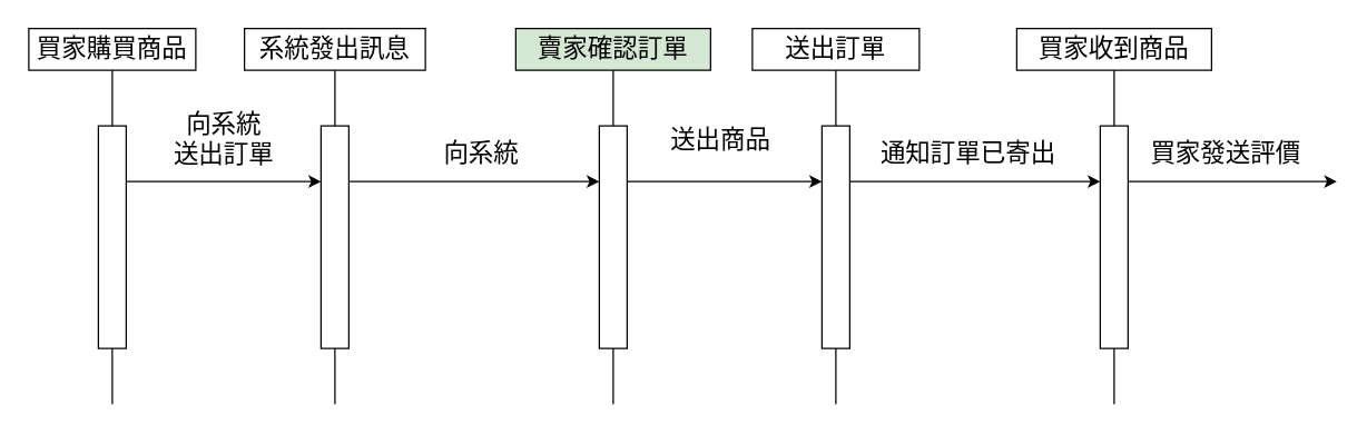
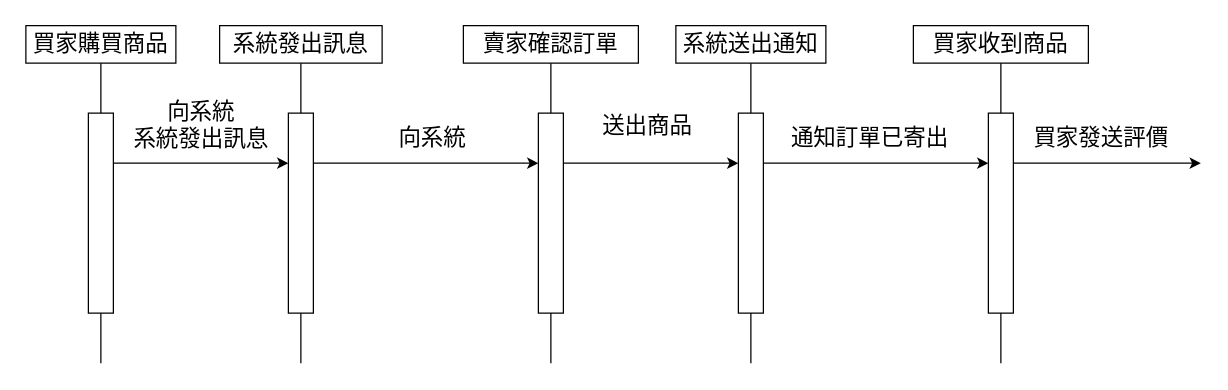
- <mxCell id="6" value="&lt;font style=&quot;font-size: 18px;&quot;&gt;賣家確認訂單&lt;/font&gt;" style="rounded=0;whiteSpace=wrap;html=1;fillColor=#d5e8d4;" vertex="1" parent="1"><mxGeometry x="370" y="20" width="140" height="30" as="geometry" /></mxCell>
+ <mxCell id="6" value="&lt;font style=&quot;font-size: 18px;&quot;&gt;賣家確認訂單&lt;/font&gt;" style="rounded=0;whiteSpace=wrap;html=1;" vertex="1" parent="1"><mxGeometry x="370" y="20" width="140" height="30" as="geometry" /></mxCell>
- <mxCell id="16" value="&lt;font style=&quot;font-size: 18px;&quot;&gt;送出訂單&lt;/font&gt;" style="rounded=0;whiteSpace=wrap;html=1;" vertex="1" parent="1"><mxGeometry x="540" y="20" width="120" height="30" as="geometry" /></mxCell>
+ <mxCell id="16" value="&lt;font style=&quot;font-size: 18px;&quot;&gt;系統送出通知&lt;/font&gt;" style="rounded=0;whiteSpace=wrap;html=1;" vertex="1" parent="1"><mxGeometry x="540" y="20" width="120" height="30" as="geometry" /></mxCell>
- <mxCell id="11" value="向系統&lt;br&gt;送出訂單" style="text;html=1;align=center;verticalAlign=middle;resizable=0;points=[];autosize=1;strokeColor=none;fillColor=none;fontSize=18;" vertex="1" parent="1"><mxGeometry x="110" y="70" width="100" height="60" as="geometry" /></mxCell>
+ <mxCell id="11" value="向系統&lt;br&gt;系統發出訊息" style="text;html=1;align=center;verticalAlign=middle;resizable=0;points=[];autosize=1;strokeColor=none;fillColor=none;fontSize=18;" vertex="1" parent="1"><mxGeometry x="110" y="70" width="100" height="60" as="geometry" /></mxCell>
